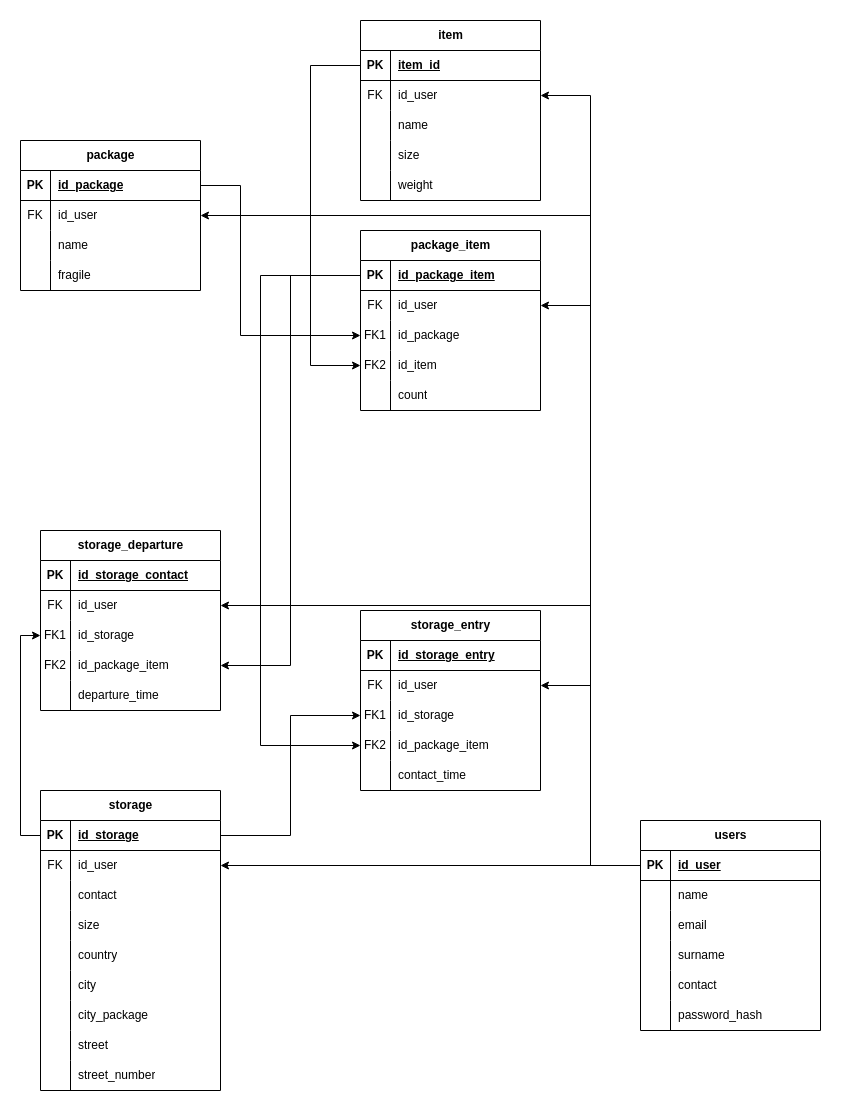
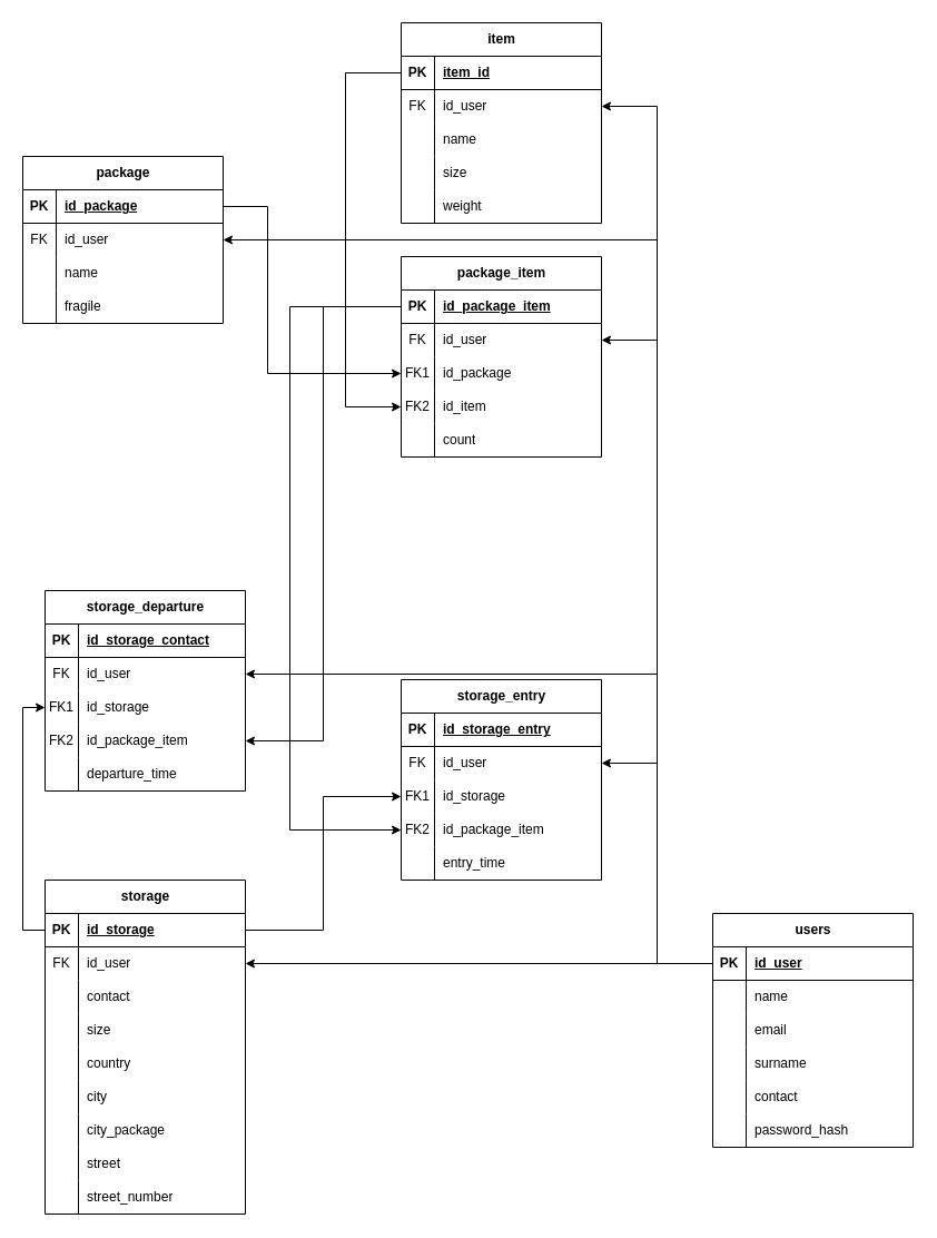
- <mxCell id="109" value="contact_time" style="shape=partialRectangle;connectable=0;fillColor=none;top=0;left=0;bottom=0;right=0;align=left;spacingLeft=6;overflow=hidden;whiteSpace=wrap;html=1;" vertex="1" parent="107"><mxGeometry x="30" width="150" height="30" as="geometry"><mxRectangle width="150" height="30" as="alternateBounds" /></mxGeometry></mxCell>
+ <mxCell id="109" value="entry_time" style="shape=partialRectangle;connectable=0;fillColor=none;top=0;left=0;bottom=0;right=0;align=left;spacingLeft=6;overflow=hidden;whiteSpace=wrap;html=1;" vertex="1" parent="107"><mxGeometry x="30" width="150" height="30" as="geometry"><mxRectangle width="150" height="30" as="alternateBounds" /></mxGeometry></mxCell>
